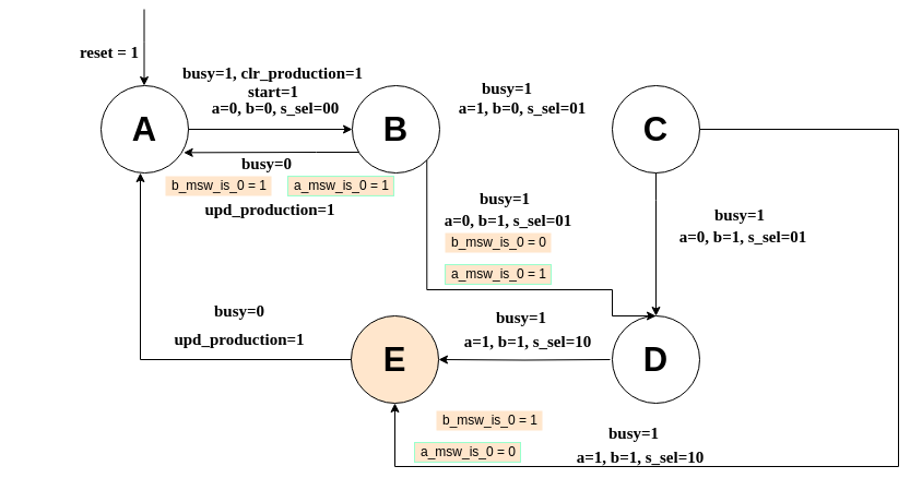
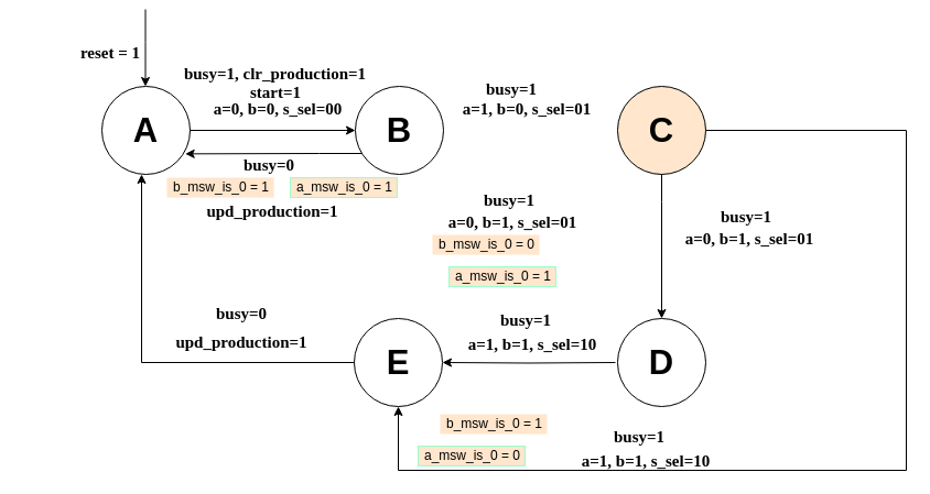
- <mxCell id="23" value="&lt;h1 style=&quot;font-size: 31px&quot;&gt;C&lt;/h1&gt;" style="ellipse;whiteSpace=wrap;html=1;aspect=fixed;" parent="22" vertex="1"><mxGeometry y="58" width="80" height="80" as="geometry" /></mxCell>
+ <mxCell id="23" value="&lt;h1 style=&quot;font-size: 31px&quot;&gt;C&lt;/h1&gt;" style="ellipse;whiteSpace=wrap;html=1;aspect=fixed;fillColor=#ffe6cc;" parent="22" vertex="1"><mxGeometry y="58" width="80" height="80" as="geometry" /></mxCell>
- <mxCell id="38" value="b_msw_is_0 = 0" style="text;html=1;align=center;verticalAlign=middle;resizable=0;points=[];autosize=1;strokeColor=none;fillColor=#ffe6cc;" vertex="1" parent="1"><mxGeometry x="407" y="213" width="97" height="18" as="geometry" /></mxCell>
+ <mxCell id="38" value="b_msw_is_0 = 0" style="text;html=1;align=center;verticalAlign=middle;resizable=0;points=[];autosize=1;strokeColor=none;fillColor=#ffe6cc;" vertex="1" parent="1"><mxGeometry x="392" y="213" width="97" height="18" as="geometry" /></mxCell>
- <mxCell id="39" style="edgeStyle=orthogonalEdgeStyle;rounded=0;orthogonalLoop=1;jettySize=auto;html=1;exitX=1;exitY=1;exitDx=0;exitDy=0;entryX=0.5;entryY=0;entryDx=0;entryDy=0;" edge="1" parent="1" source="19" target="26"><mxGeometry relative="1" as="geometry"><Array as="points"><mxPoint x="390" y="265" /><mxPoint x="560" y="265" /><mxPoint x="560" y="289" /></Array></mxGeometry></mxCell>
- <mxCell id="29" value="&lt;h1 style=&quot;font-size: 31px&quot;&gt;E&lt;/h1&gt;" style="ellipse;whiteSpace=wrap;html=1;aspect=fixed;fillColor=#ffe6cc;" parent="28" vertex="1"><mxGeometry width="80" height="80" as="geometry" /></mxCell>
+ <mxCell id="29" value="&lt;h1 style=&quot;font-size: 31px&quot;&gt;E&lt;/h1&gt;" style="ellipse;whiteSpace=wrap;html=1;aspect=fixed;" parent="28" vertex="1"><mxGeometry width="80" height="80" as="geometry" /></mxCell>
